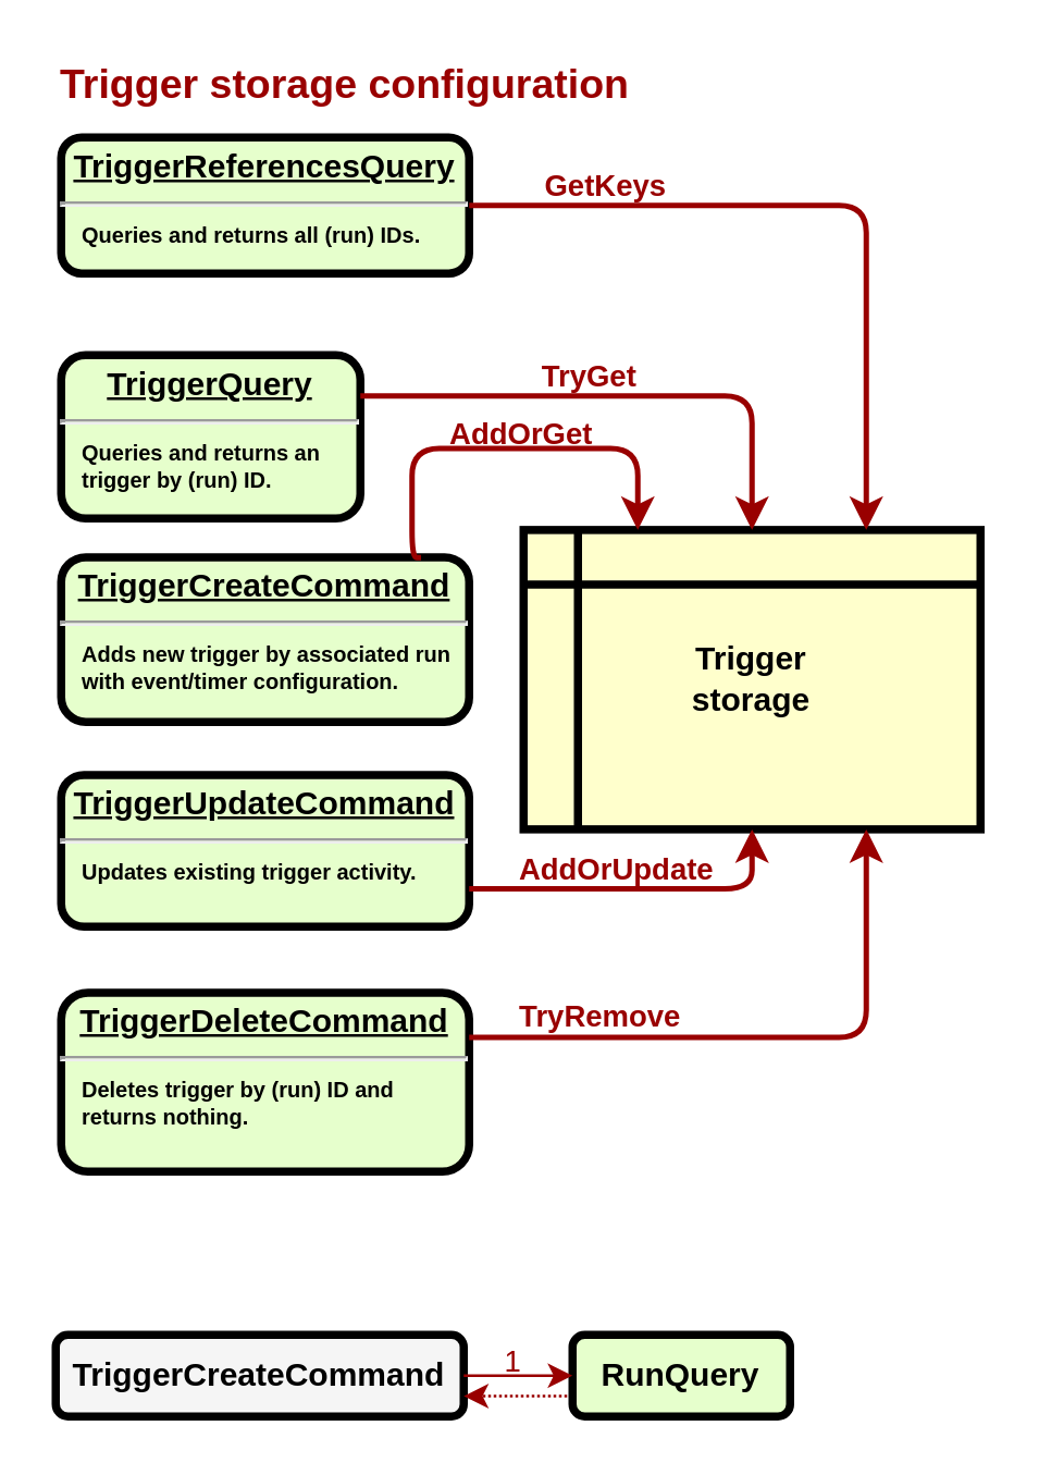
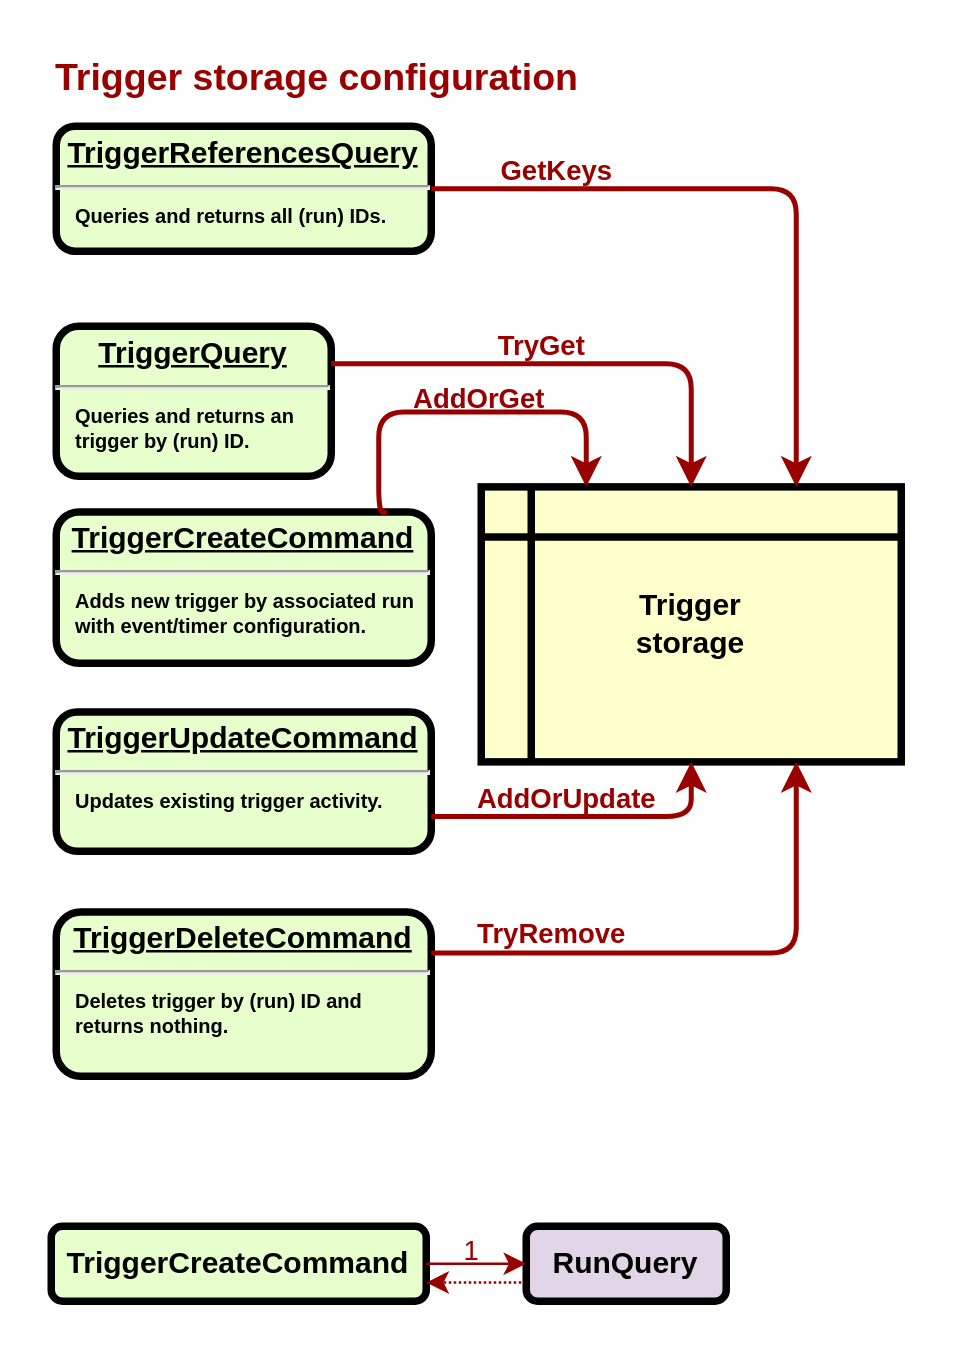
- <mxCell id="23" value="&lt;b&gt;TriggerCreateCommand&lt;/b&gt;" style="rounded=1;whiteSpace=wrap;html=1;fontColor=#000000;strokeColor=default;strokeWidth=3;fillColor=#f5f5f5;" vertex="1" parent="22"><mxGeometry width="150" height="30" as="geometry" /></mxCell>
+ <mxCell id="23" value="&lt;b&gt;TriggerCreateCommand&lt;/b&gt;" style="rounded=1;whiteSpace=wrap;html=1;fontColor=#000000;strokeColor=default;strokeWidth=3;fillColor=#E6FFCC;" vertex="1" parent="22"><mxGeometry width="150" height="30" as="geometry" /></mxCell>
- <mxCell id="25" value="&lt;b&gt;RunQuery&lt;/b&gt;" style="rounded=1;whiteSpace=wrap;html=1;fontColor=#000000;strokeColor=default;strokeWidth=3;fillColor=#E6FFCC;" vertex="1" parent="22"><mxGeometry x="190" width="80" height="30" as="geometry" /></mxCell>
+ <mxCell id="25" value="&lt;b&gt;RunQuery&lt;/b&gt;" style="rounded=1;whiteSpace=wrap;html=1;fontColor=#000000;strokeColor=default;strokeWidth=3;fillColor=#e1d5e7;" vertex="1" parent="22"><mxGeometry x="190" width="80" height="30" as="geometry" /></mxCell>
